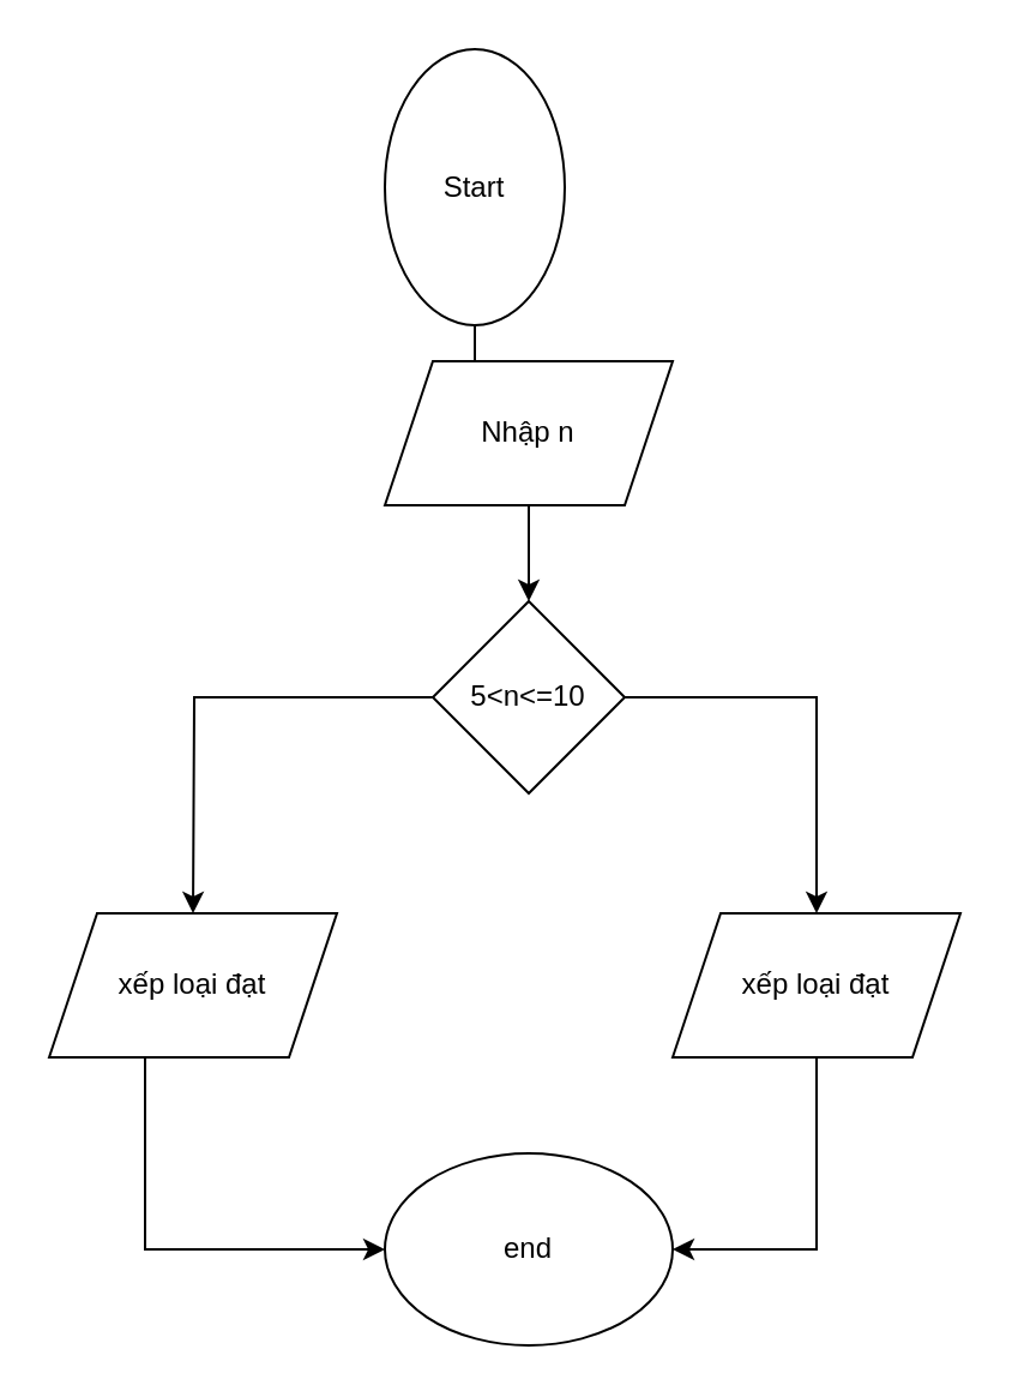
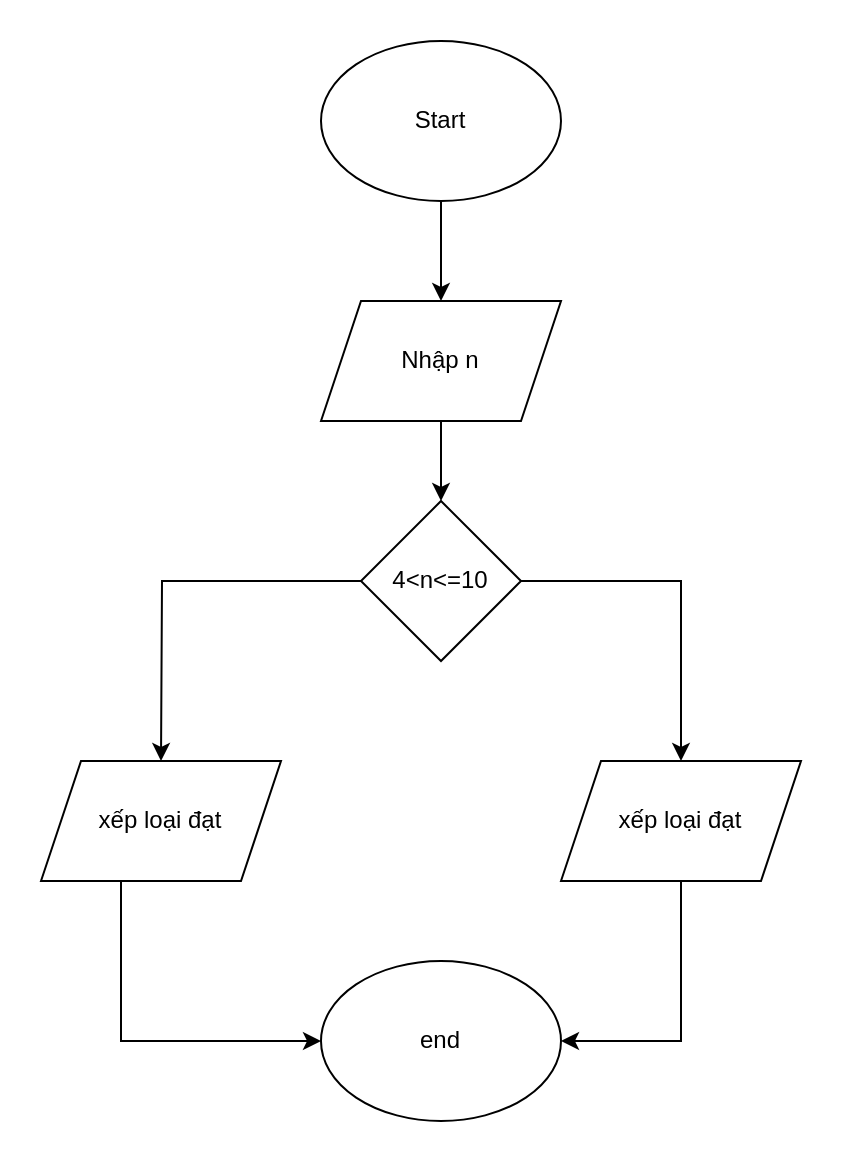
- <mxCell id="3" value="Start" style="ellipse;whiteSpace=wrap;html=1;" vertex="1" parent="1"><mxGeometry x="160" y="20" width="75" height="115" as="geometry" /></mxCell>
+ <mxCell id="3" value="Start" style="ellipse;whiteSpace=wrap;html=1;" vertex="1" parent="1"><mxGeometry x="160" y="20" width="120" height="80" as="geometry" /></mxCell>
- <mxCell id="8" value="5&amp;lt;n&amp;lt;=10" style="rhombus;whiteSpace=wrap;html=1;" vertex="1" parent="1"><mxGeometry x="180" y="250" width="80" height="80" as="geometry" /></mxCell>
+ <mxCell id="8" value="4&amp;lt;n&amp;lt;=10" style="rhombus;whiteSpace=wrap;html=1;" vertex="1" parent="1"><mxGeometry x="180" y="250" width="80" height="80" as="geometry" /></mxCell>
